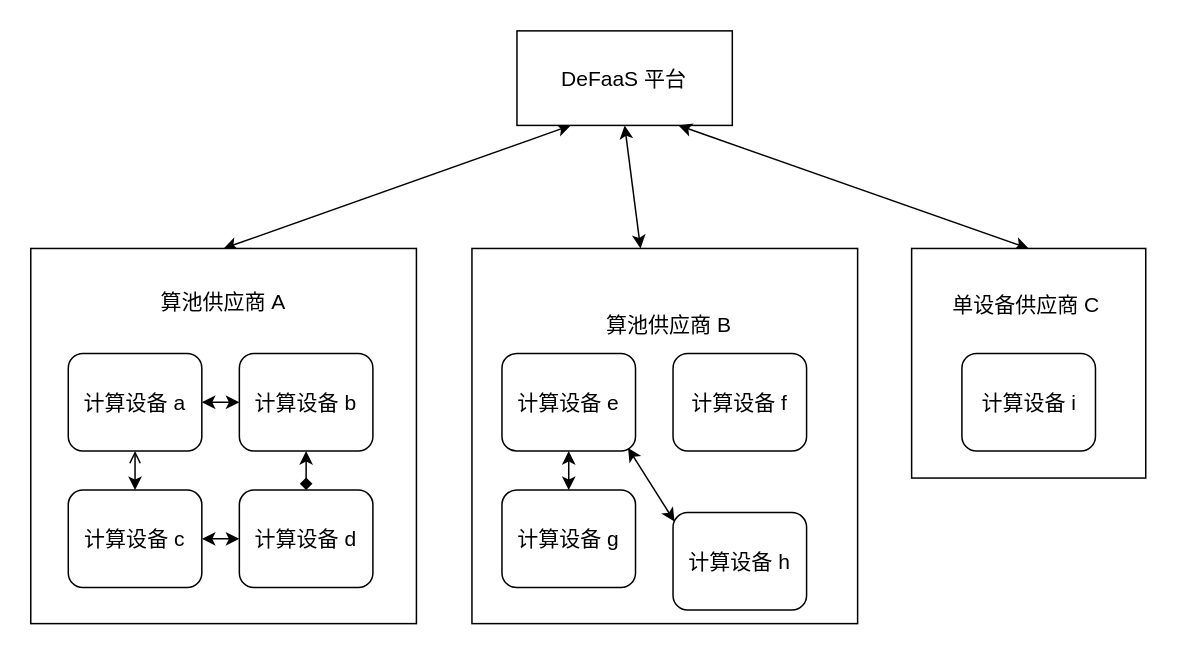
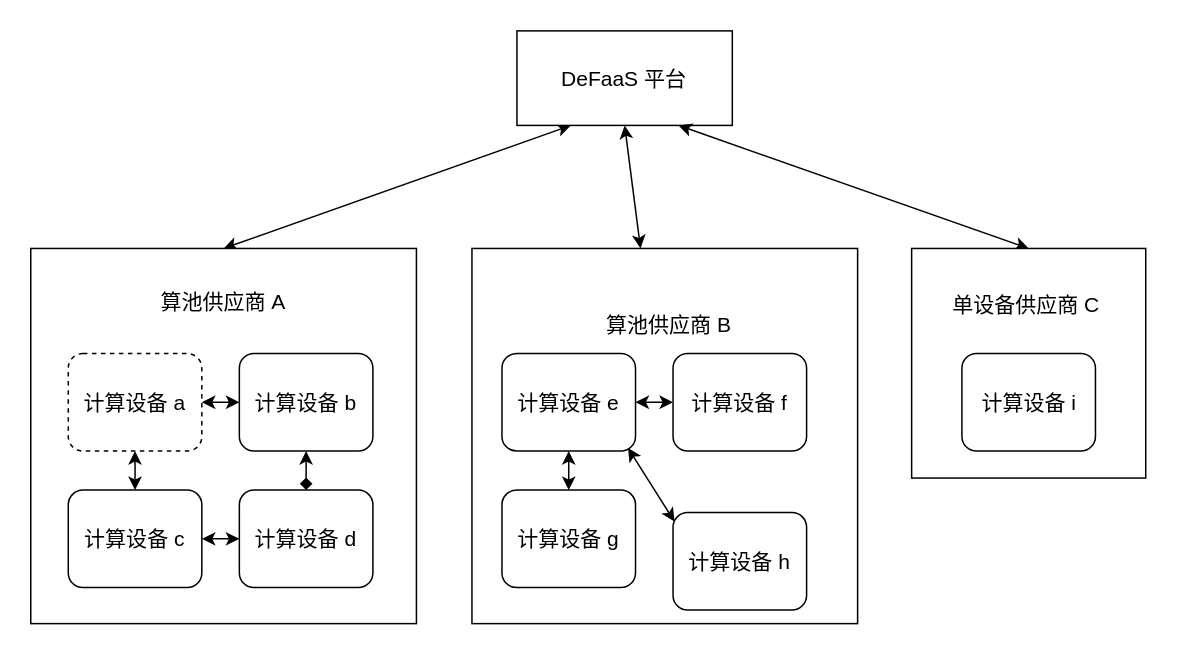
- <mxCell id="5" value="计算设备 a" style="rounded=1;whiteSpace=wrap;html=1;fontSize=14;" parent="1" vertex="1"><mxGeometry x="45" y="235" width="89" height="65" as="geometry" /></mxCell>
+ <mxCell id="5" value="计算设备 a" style="rounded=1;whiteSpace=wrap;html=1;fontSize=14;dashed=1;" parent="1" vertex="1"><mxGeometry x="45" y="235" width="89" height="65" as="geometry" /></mxCell>
+ <mxCell id="21" style="edgeStyle=orthogonalEdgeStyle;rounded=0;orthogonalLoop=1;jettySize=auto;html=1;entryX=0;entryY=0.5;entryDx=0;entryDy=0;fontSize=14;startArrow=classic;startFill=1;" edge="1" parent="1" source="22" target="23"><mxGeometry relative="1" as="geometry" /></mxCell>
- <mxCell id="8" style="edgeStyle=orthogonalEdgeStyle;rounded=0;orthogonalLoop=1;jettySize=auto;html=1;entryX=0.5;entryY=1;entryDx=0;entryDy=0;startArrow=classic;startFill=1;fontSize=14;endArrow=open;" edge="1" parent="1" source="10" target="5"><mxGeometry relative="1" as="geometry" /></mxCell>
+ <mxCell id="8" style="edgeStyle=orthogonalEdgeStyle;rounded=0;orthogonalLoop=1;jettySize=auto;html=1;entryX=0.5;entryY=1;entryDx=0;entryDy=0;startArrow=classic;startFill=1;fontSize=14;" edge="1" parent="1" source="10" target="5"><mxGeometry relative="1" as="geometry" /></mxCell>
